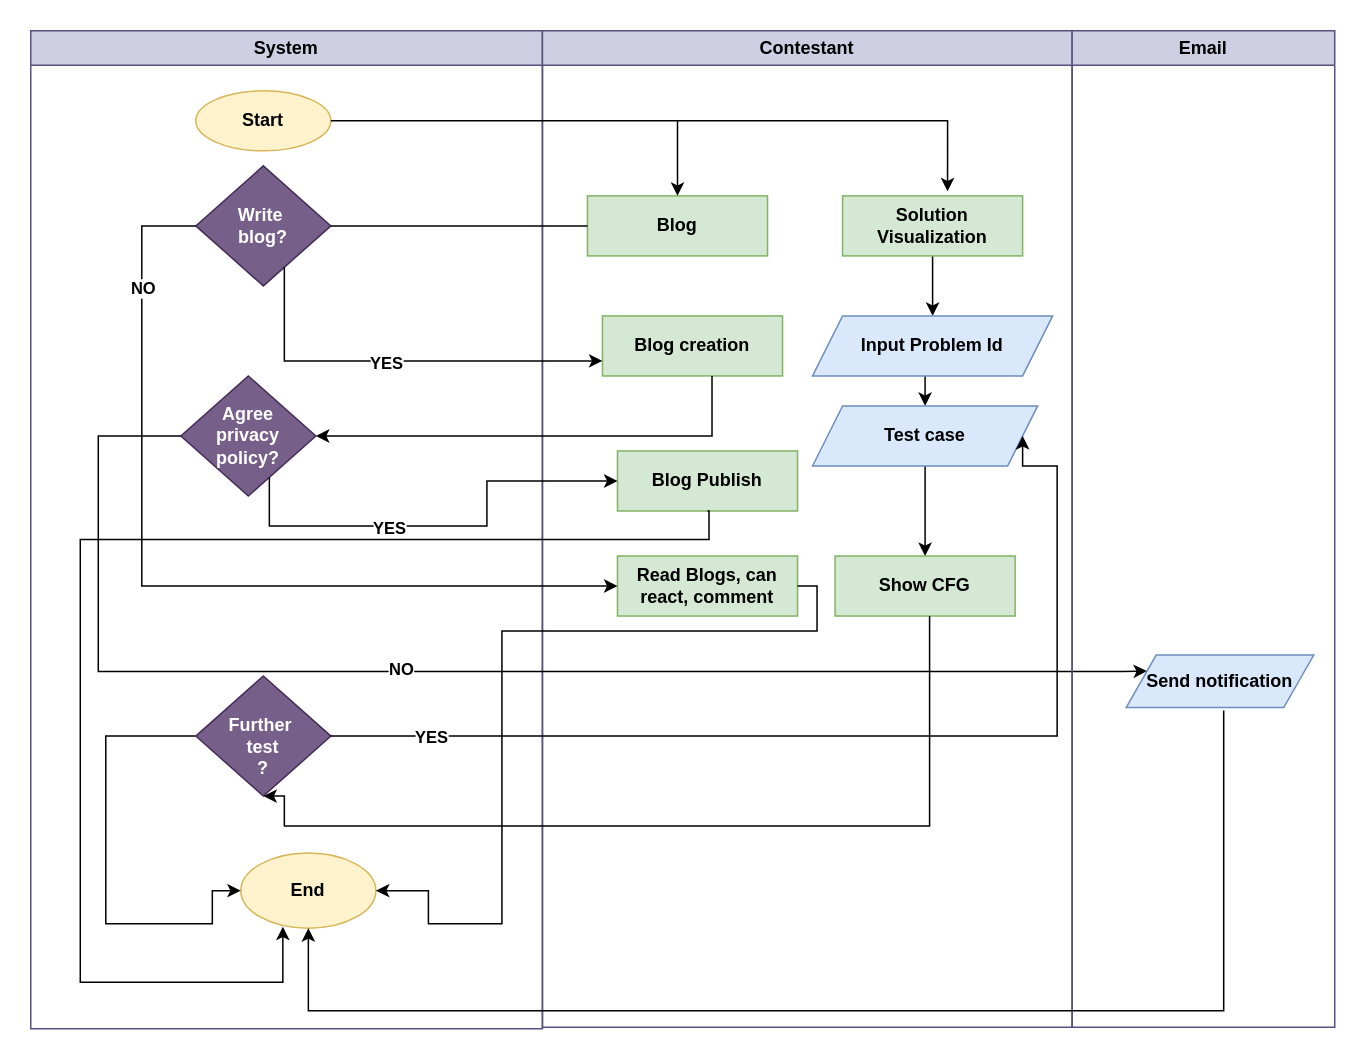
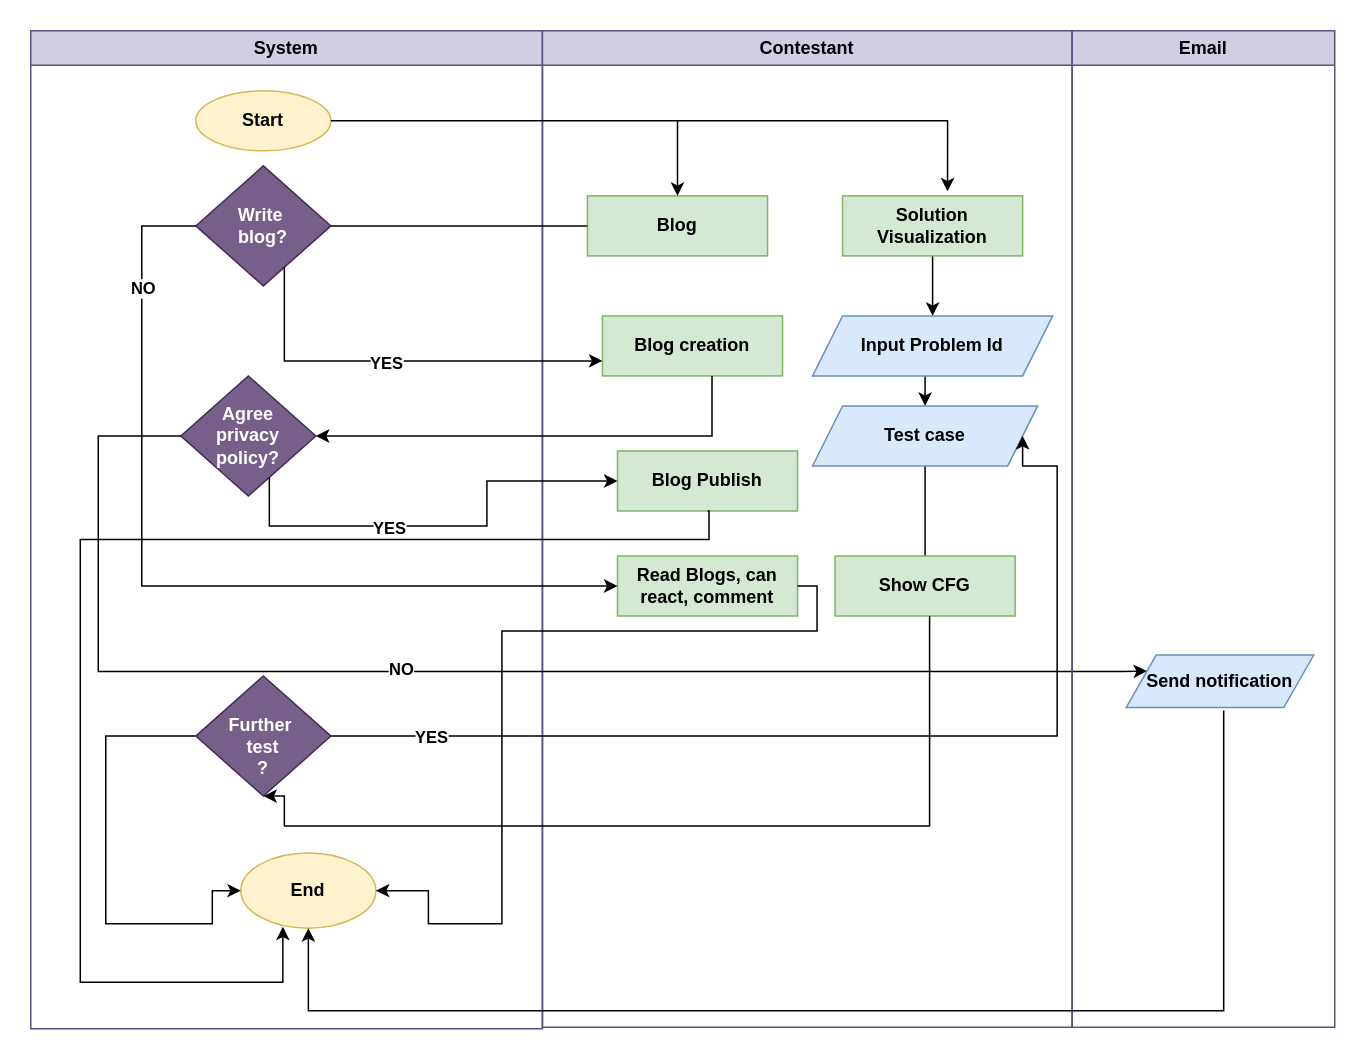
- <mxCell id="19" style="edgeStyle=orthogonalEdgeStyle;rounded=0;orthogonalLoop=1;jettySize=auto;html=1;entryX=0.5;entryY=0;entryDx=0;entryDy=0;" parent="9" source="20" target="21" edge="1"><mxGeometry relative="1" as="geometry" /></mxCell>
+ <mxCell id="19" style="edgeStyle=orthogonalEdgeStyle;rounded=0;orthogonalLoop=1;jettySize=auto;html=1;entryX=0.5;entryY=0;entryDx=0;entryDy=0;endArrow=none;" parent="9" source="20" target="21" edge="1"><mxGeometry relative="1" as="geometry" /></mxCell>
